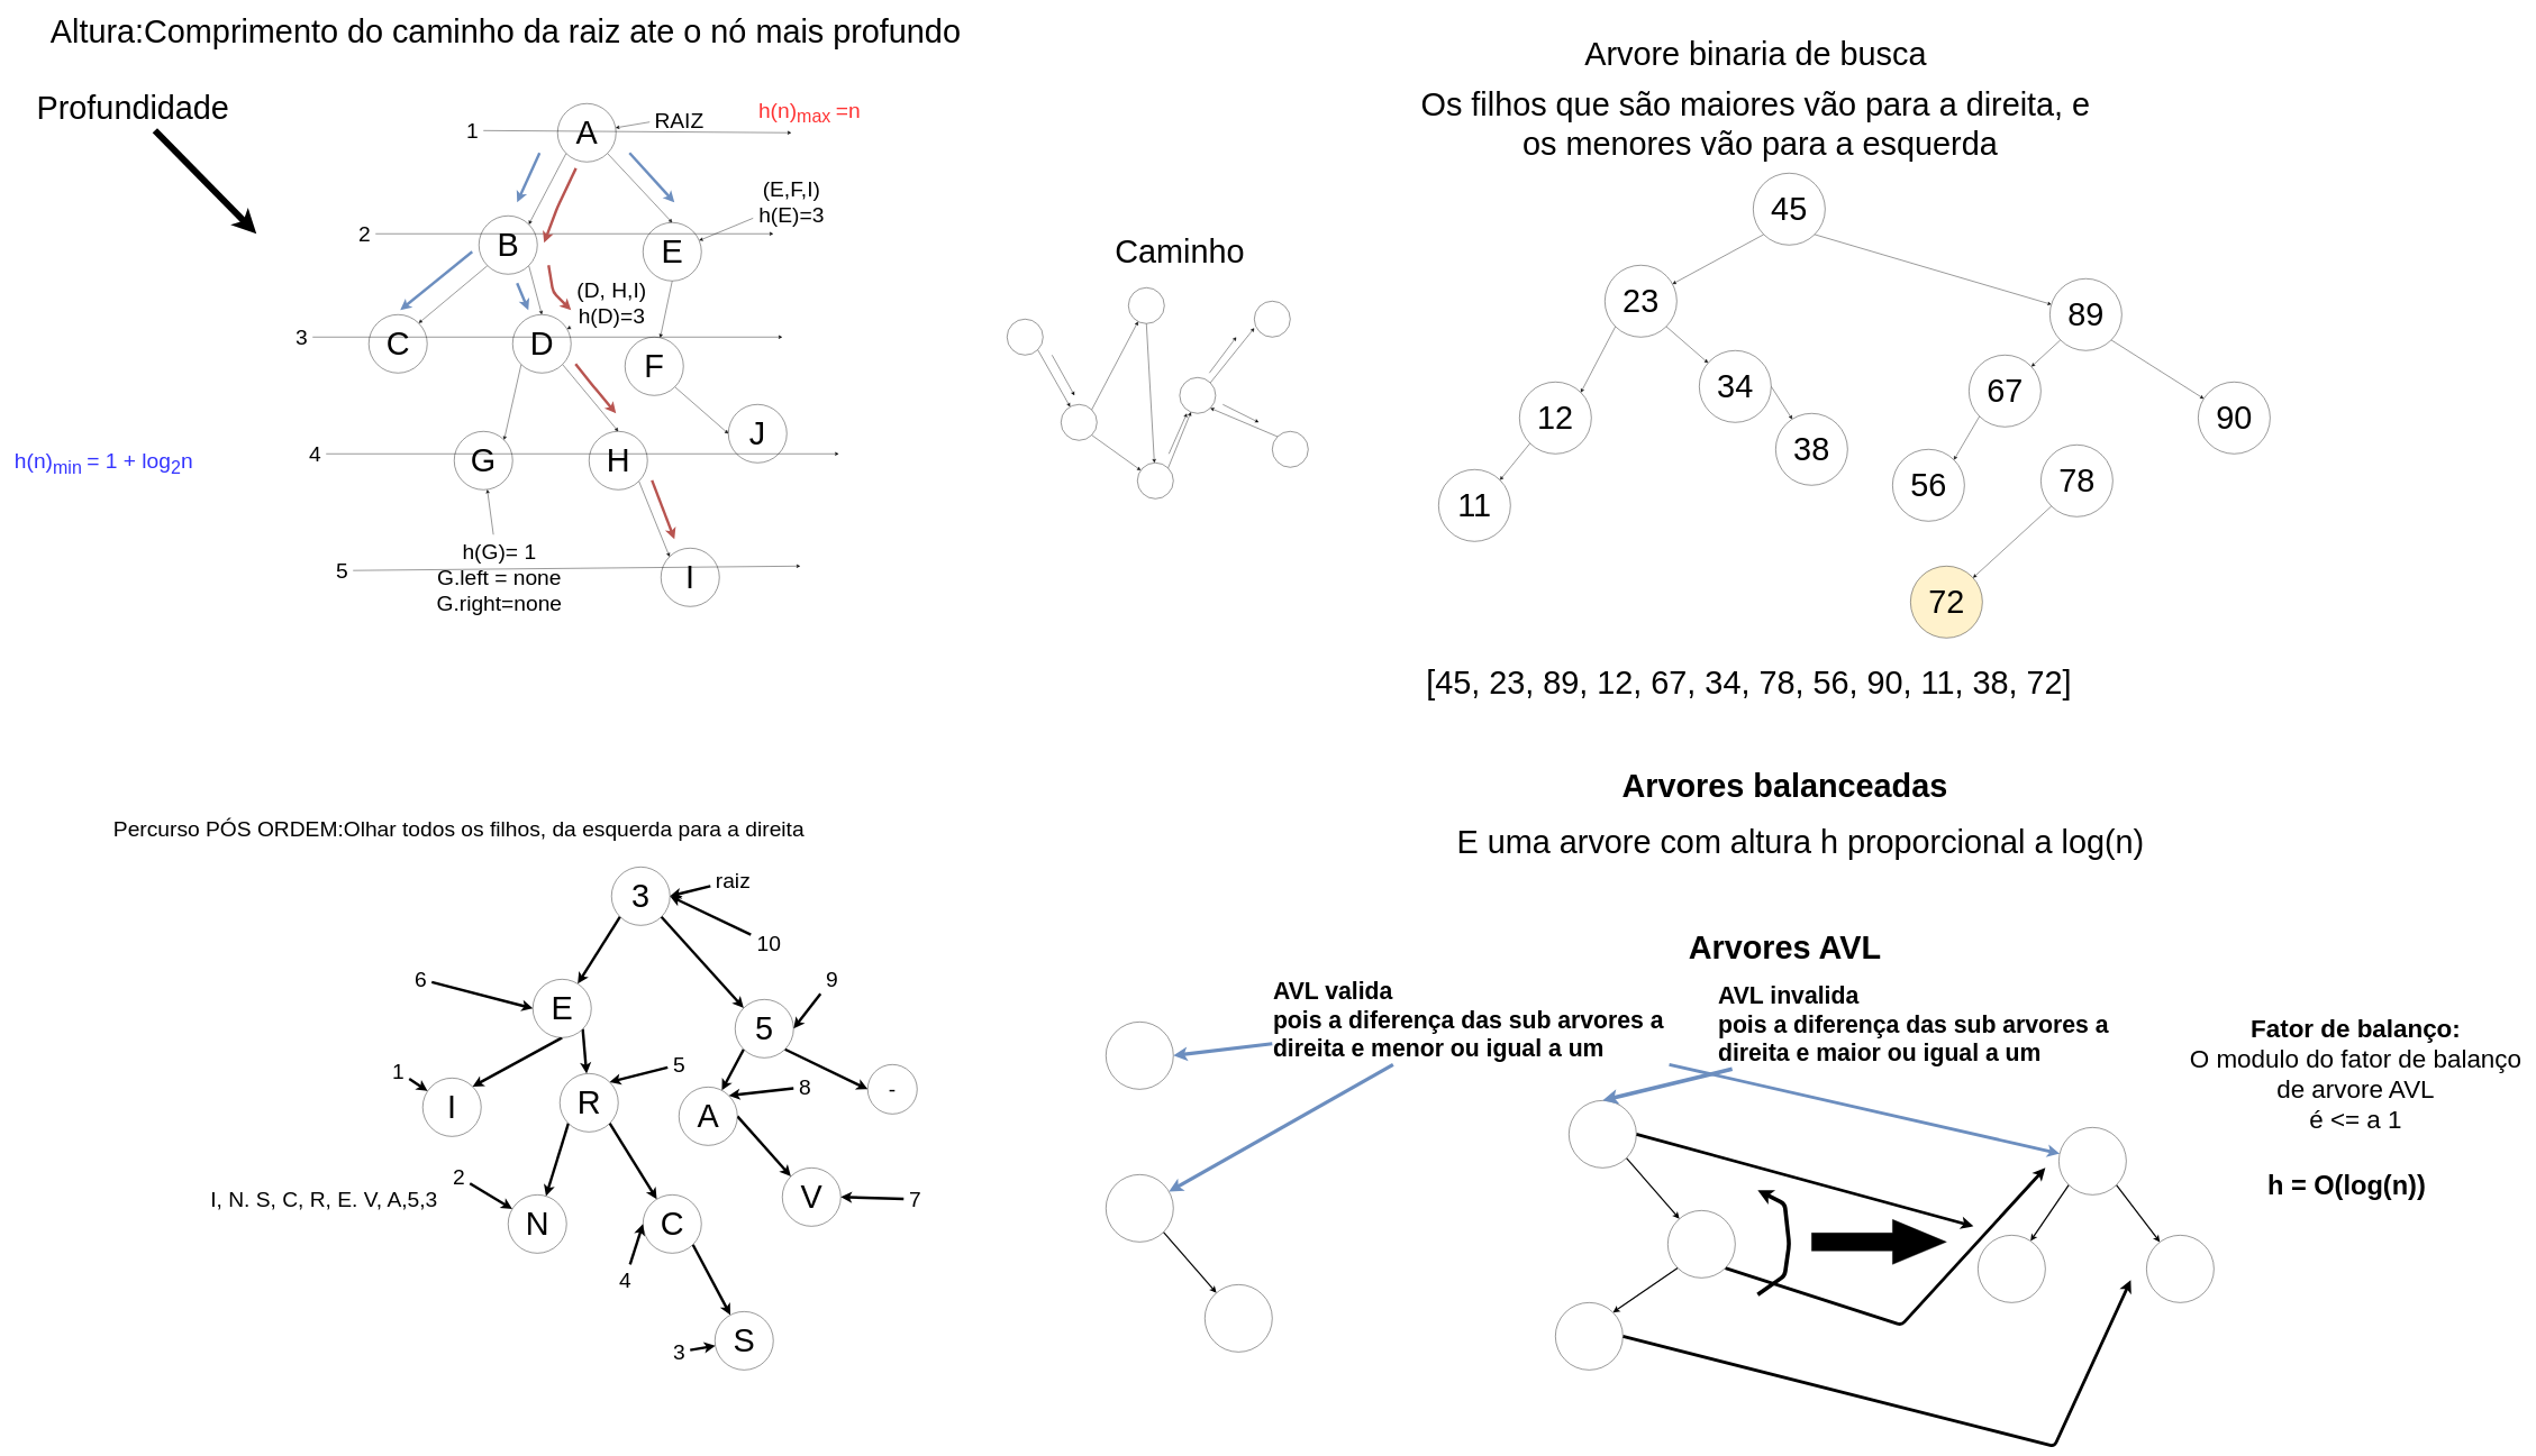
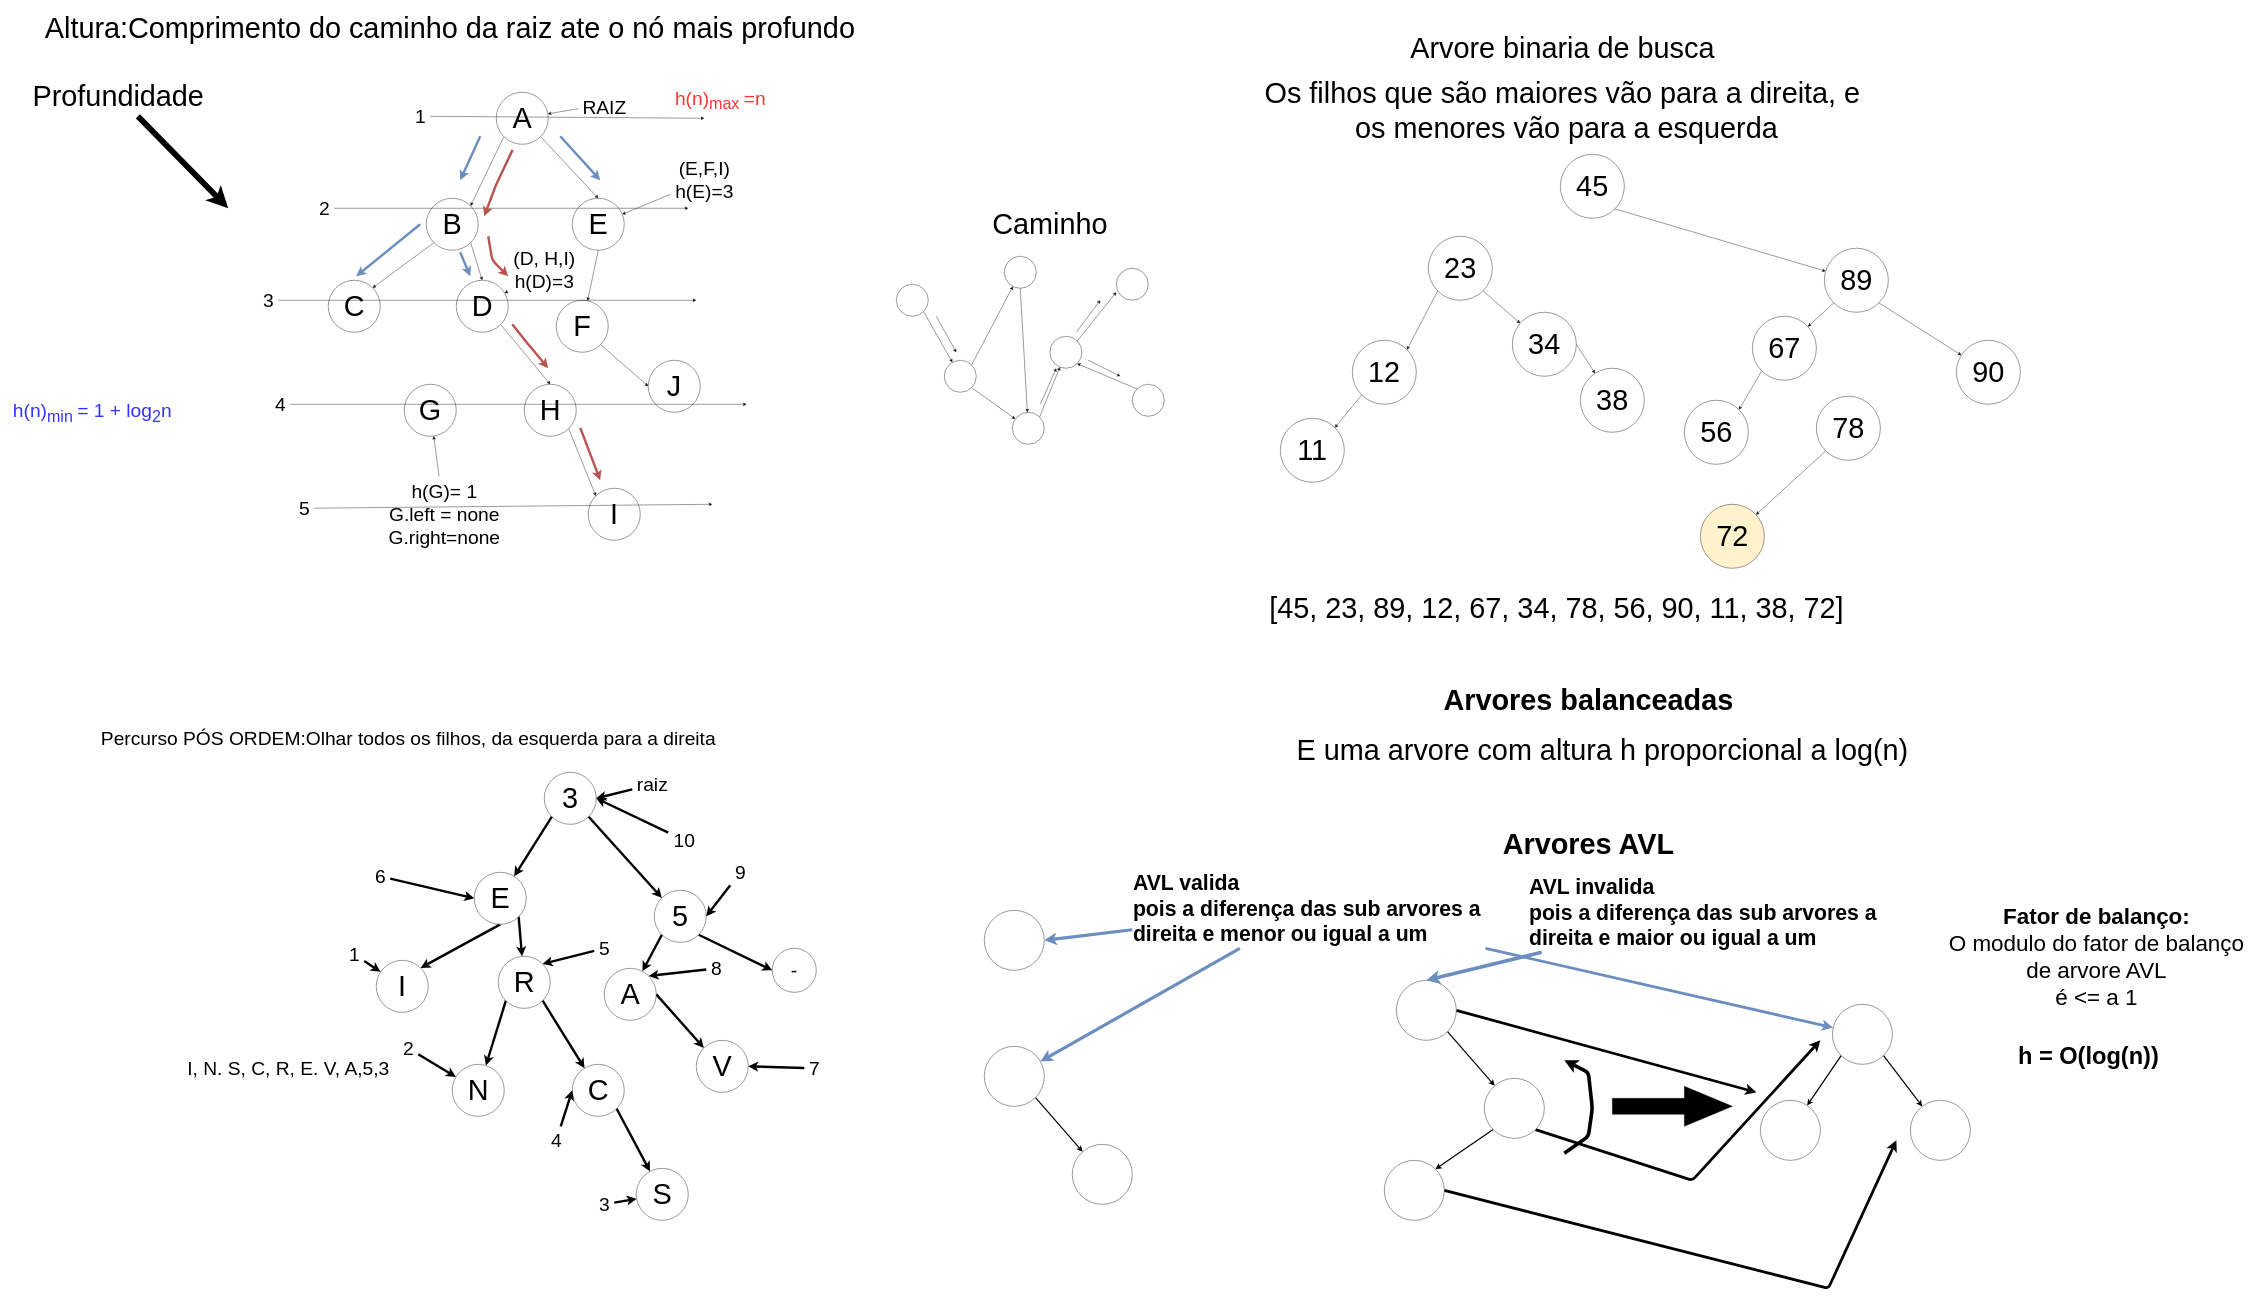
- <mxCell id="29" value="B" style="ellipse;whiteSpace=wrap;html=1;fontSize=72;" parent="1" vertex="1"><mxGeometry x="1065" y="480" width="130" height="130" as="geometry" /></mxCell>
+ <mxCell id="29" value="B" style="ellipse;whiteSpace=wrap;html=1;fontSize=72;" parent="1" vertex="1"><mxGeometry x="1065" y="495" width="130" height="130" as="geometry" /></mxCell>
- <mxCell id="119" style="edgeStyle=none;html=1;exitX=0;exitY=1;exitDx=0;exitDy=0;fontSize=72;" edge="1" parent="1" source="121" target="124"><mxGeometry relative="1" as="geometry" /></mxCell>
- <mxCell id="33" style="edgeStyle=none;html=1;exitX=0;exitY=1;exitDx=0;exitDy=0;entryX=1;entryY=0;entryDx=0;entryDy=0;fontSize=72;" parent="1" source="35" target="36" edge="1"><mxGeometry relative="1" as="geometry" /></mxCell>
- <mxCell id="106" value="6" style="text;html=1;align=center;verticalAlign=middle;resizable=0;points=[];autosize=1;strokeColor=none;fillColor=none;fontSize=48;fontColor=#000000;" parent="1" vertex="1"><mxGeometry x="910" y="2145" width="50" height="70" as="geometry" /></mxCell>
+ <mxCell id="106" value="6" style="text;html=1;align=center;verticalAlign=middle;resizable=0;points=[];autosize=1;strokeColor=none;fillColor=none;fontSize=48;fontColor=#000000;" parent="1" vertex="1"><mxGeometry x="925" y="2155" width="50" height="70" as="geometry" /></mxCell>
